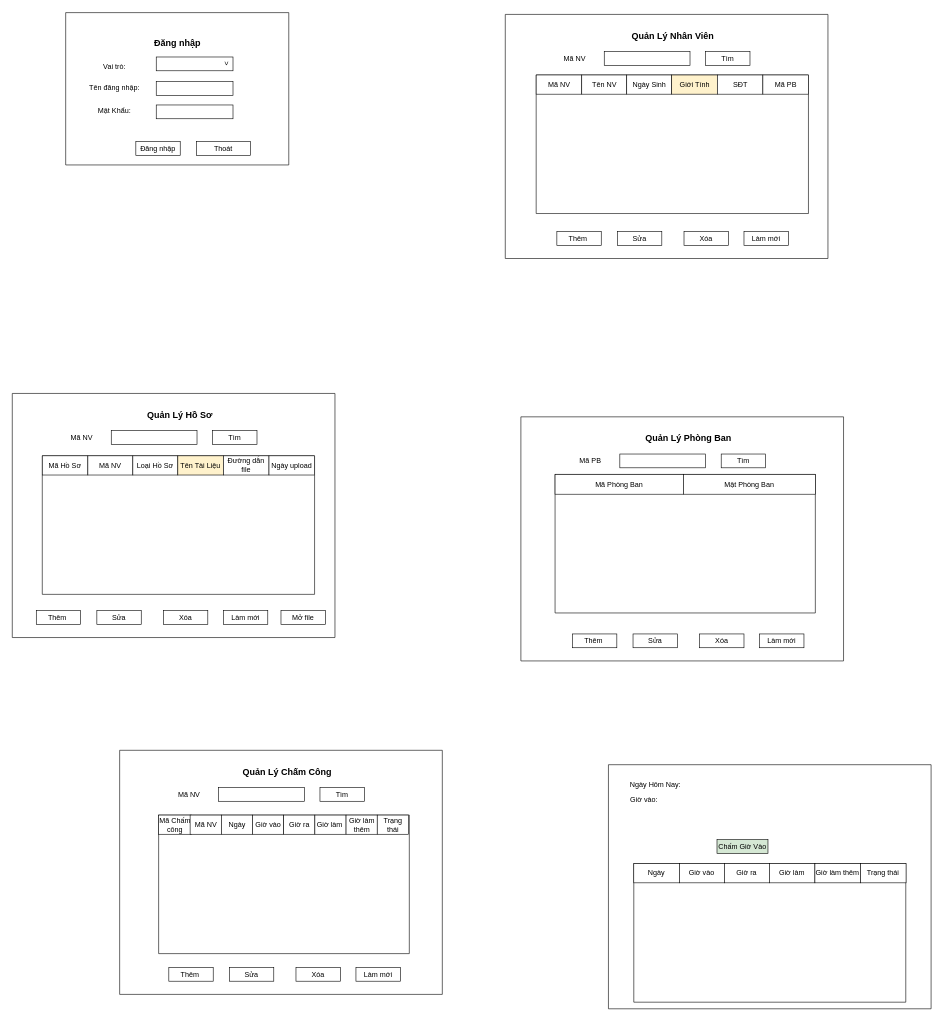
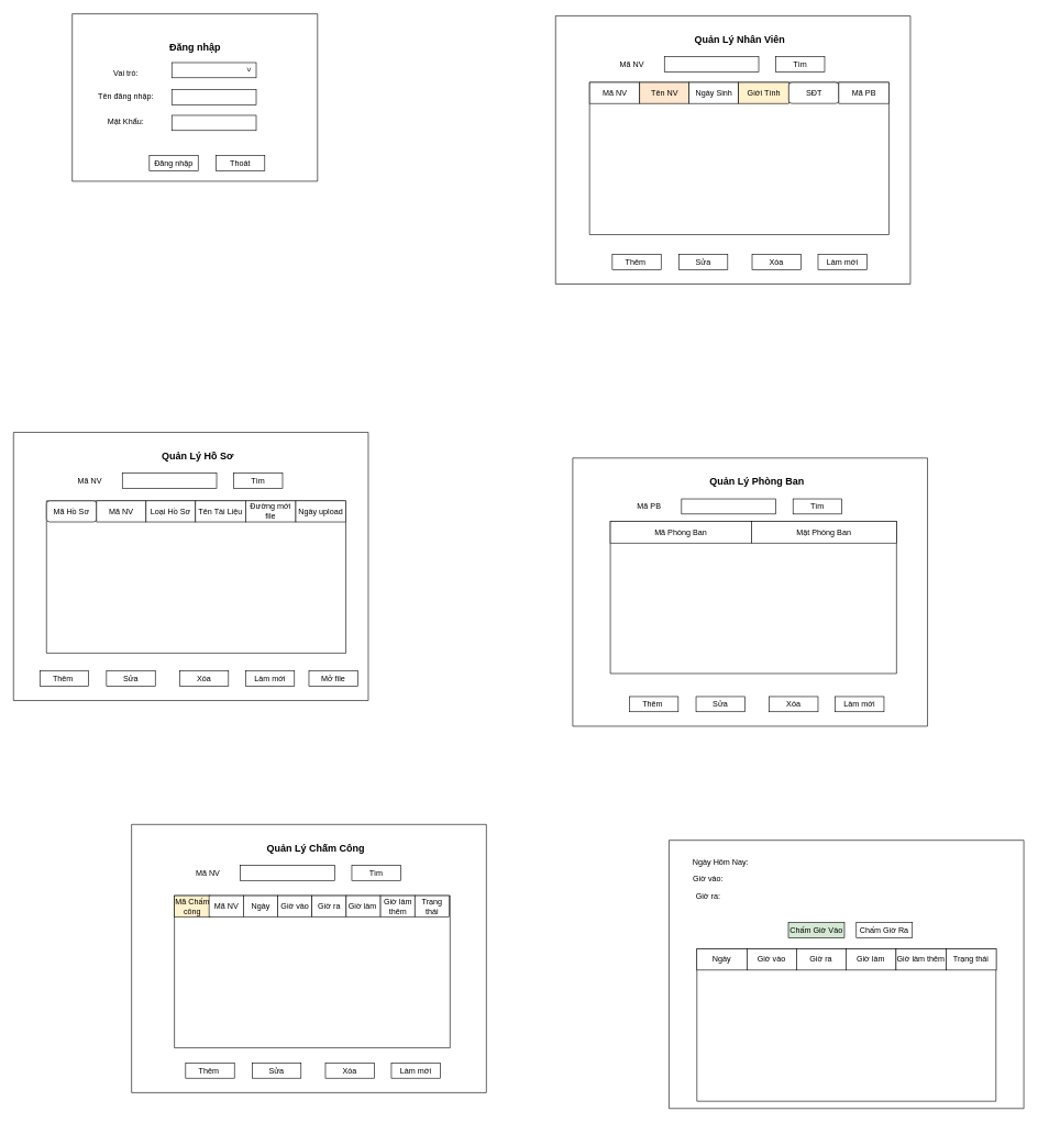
- <mxCell id="19" value="Tên NV" style="rounded=0;whiteSpace=wrap;html=1;" vertex="1" parent="17"><mxGeometry x="76" width="75" height="32" as="geometry" /></mxCell>
+ <mxCell id="19" value="Tên NV" style="rounded=0;whiteSpace=wrap;html=1;fillColor=#ffe6cc;" vertex="1" parent="17"><mxGeometry x="76" width="75" height="32" as="geometry" /></mxCell>
- <mxCell id="22" value="SĐT" style="rounded=0;whiteSpace=wrap;html=1;" vertex="1" parent="17"><mxGeometry x="302" width="76" height="32" as="geometry" /></mxCell>
+ <mxCell id="22" value="SĐT" style="whiteSpace=wrap;html=1;rounded=1;" vertex="1" parent="17"><mxGeometry x="302" width="76" height="32" as="geometry" /></mxCell>
- <mxCell id="12" value="Thoát" style="rounded=0;whiteSpace=wrap;html=1;" vertex="1" parent="2"><mxGeometry x="218" y="215" width="90" height="23" as="geometry" /></mxCell>
+ <mxCell id="12" value="Thoát" style="rounded=0;whiteSpace=wrap;html=1;" vertex="1" parent="2"><mxGeometry x="218" y="215" width="74" height="23" as="geometry" /></mxCell>
- <mxCell id="52" value="Mã Hồ Sơ" style="rounded=0;whiteSpace=wrap;html=1;" vertex="1" parent="51"><mxGeometry width="76" height="32" as="geometry" /></mxCell>
+ <mxCell id="52" value="Mã Hồ Sơ" style="whiteSpace=wrap;html=1;rounded=1;" vertex="1" parent="51"><mxGeometry width="76" height="32" as="geometry" /></mxCell>
- <mxCell id="55" value="Tên Tài Liệu" style="rounded=0;whiteSpace=wrap;html=1;fillColor=#fff2cc;" vertex="1" parent="51"><mxGeometry x="226" width="76" height="32" as="geometry" /></mxCell>
+ <mxCell id="55" value="Tên Tài Liệu" style="rounded=0;whiteSpace=wrap;html=1;" vertex="1" parent="51"><mxGeometry x="226" width="76" height="32" as="geometry" /></mxCell>
- <mxCell id="56" value="Đường dẫn file" style="rounded=0;whiteSpace=wrap;html=1;" vertex="1" parent="51"><mxGeometry x="302" width="76" height="32" as="geometry" /></mxCell>
+ <mxCell id="56" value="Đường mới file" style="rounded=0;whiteSpace=wrap;html=1;" vertex="1" parent="51"><mxGeometry x="302" width="76" height="32" as="geometry" /></mxCell>
+ <mxCell id="87" value="Giờ ra:" style="text;html=1;align=center;verticalAlign=middle;resizable=0;points=[];autosize=1;strokeColor=none;fillColor=none;" vertex="1" parent="76"><mxGeometry x="31.5" y="72" width="55" height="26" as="geometry" /></mxCell>
- <mxCell id="68" value="Mã Chấm công" style="rounded=0;whiteSpace=wrap;html=1;" vertex="1" parent="67"><mxGeometry width="55" height="32" as="geometry" /></mxCell>
+ <mxCell id="68" value="Mã Chấm công" style="rounded=0;whiteSpace=wrap;html=1;fillColor=#fff2cc;" vertex="1" parent="67"><mxGeometry width="55" height="32" as="geometry" /></mxCell>
+ <mxCell id="85" value="Chấm Giờ Ra" style="rounded=0;whiteSpace=wrap;html=1;" vertex="1" parent="76"><mxGeometry x="284" y="125" width="85" height="23" as="geometry" /></mxCell>
